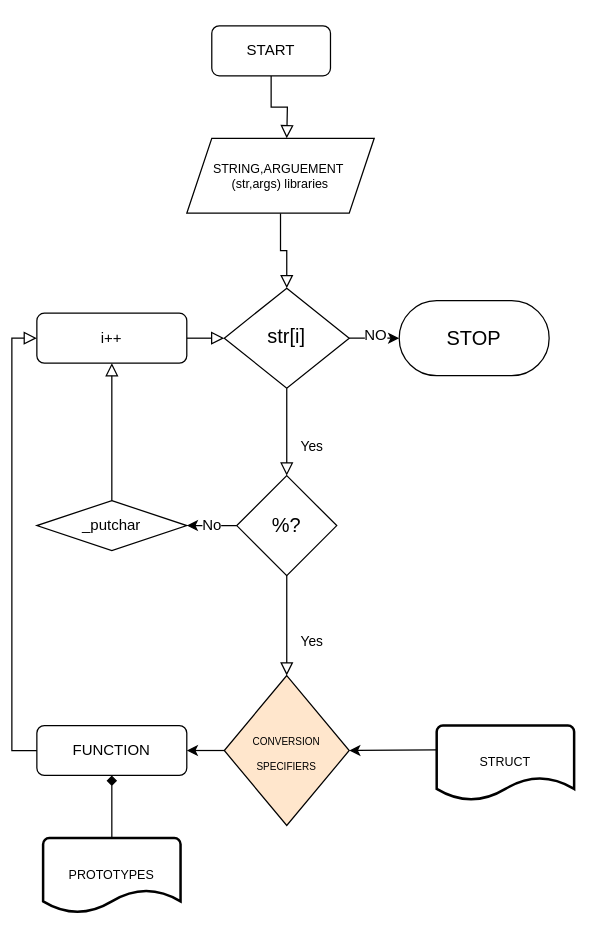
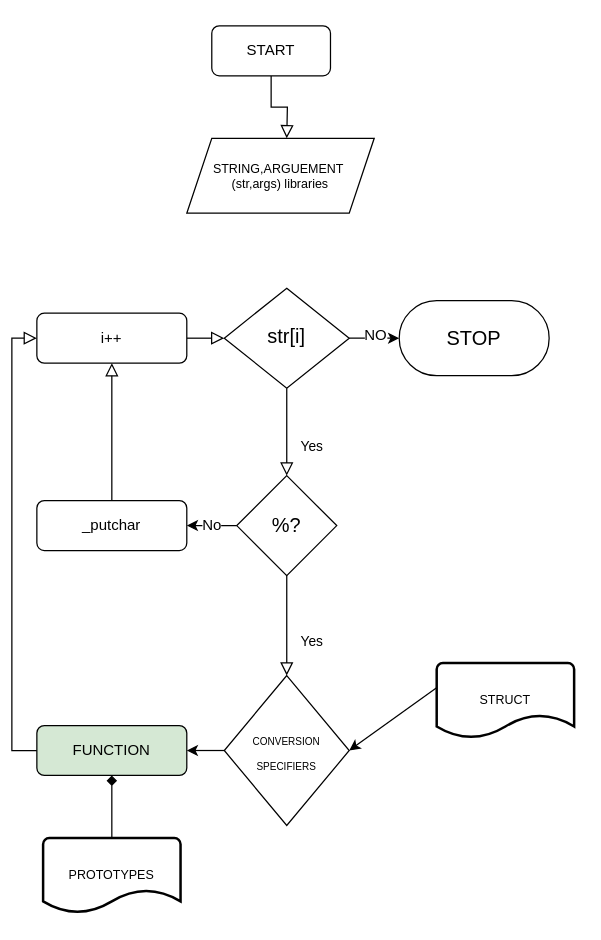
- <mxCell id="4" value="&lt;br&gt;" style="rounded=0;html=1;jettySize=auto;orthogonalLoop=1;fontSize=11;endArrow=block;endFill=0;endSize=8;strokeWidth=1;shadow=0;labelBackgroundColor=none;edgeStyle=orthogonalEdgeStyle;exitX=0.5;exitY=1;exitDx=0;exitDy=0;" parent="1" source="9" target="7" edge="1"><mxGeometry y="20" relative="1" as="geometry"><mxPoint as="offset" /><mxPoint x="220" y="190" as="sourcePoint" /></mxGeometry></mxCell>
- <mxCell id="19" value="_putchar" style="rhombus;whiteSpace=wrap;html=1;fontSize=12;glass=0;strokeWidth=1;shadow=0;" vertex="1" parent="1"><mxGeometry x="20" y="400" width="120" height="40" as="geometry" /></mxCell>
+ <mxCell id="19" value="_putchar" style="rounded=1;whiteSpace=wrap;html=1;fontSize=12;glass=0;strokeWidth=1;shadow=0;" vertex="1" parent="1"><mxGeometry x="20" y="400" width="120" height="40" as="geometry" /></mxCell>
- <mxCell id="20" value="FUNCTION" style="rounded=1;whiteSpace=wrap;html=1;fontSize=12;glass=0;strokeWidth=1;shadow=0;" vertex="1" parent="1"><mxGeometry x="20" y="580" width="120" height="40" as="geometry" /></mxCell>
+ <mxCell id="20" value="FUNCTION" style="rounded=1;whiteSpace=wrap;html=1;fontSize=12;glass=0;strokeWidth=1;shadow=0;fillColor=#d5e8d4;" vertex="1" parent="1"><mxGeometry x="20" y="580" width="120" height="40" as="geometry" /></mxCell>
- <mxCell id="17" value="&lt;font style=&quot;font-size: 8px;&quot;&gt;CONVERSION&lt;br&gt;SPECIFIERS&lt;br&gt;&lt;/font&gt;" style="rhombus;whiteSpace=wrap;html=1;fontSize=16;fillColor=#ffe6cc;" vertex="1" parent="1"><mxGeometry x="170" y="540" width="100" height="120" as="geometry" /></mxCell>
+ <mxCell id="17" value="&lt;font style=&quot;font-size: 8px;&quot;&gt;CONVERSION&lt;br&gt;SPECIFIERS&lt;br&gt;&lt;/font&gt;" style="rhombus;whiteSpace=wrap;html=1;fontSize=16;" vertex="1" parent="1"><mxGeometry x="170" y="540" width="100" height="120" as="geometry" /></mxCell>
- <mxCell id="10" value="&lt;div style=&quot;&quot;&gt;&lt;span style=&quot;background-color: initial; line-height: 0.7;&quot;&gt;&lt;font style=&quot;font-size: 10px;&quot;&gt;STRUCT&lt;/font&gt;&lt;/span&gt;&lt;/div&gt;" style="strokeWidth=2;html=1;shape=mxgraph.flowchart.document2;whiteSpace=wrap;size=0.308;fontSize=7;align=center;" vertex="1" parent="1"><mxGeometry x="340" y="580" width="110" height="60" as="geometry" /></mxCell>
+ <mxCell id="10" value="&lt;div style=&quot;&quot;&gt;&lt;span style=&quot;background-color: initial; line-height: 0.7;&quot;&gt;&lt;font style=&quot;font-size: 10px;&quot;&gt;STRUCT&lt;/font&gt;&lt;/span&gt;&lt;/div&gt;" style="strokeWidth=2;html=1;shape=mxgraph.flowchart.document2;whiteSpace=wrap;size=0.308;fontSize=7;align=center;" vertex="1" parent="1"><mxGeometry x="340" y="530" width="110" height="60" as="geometry" /></mxCell>
